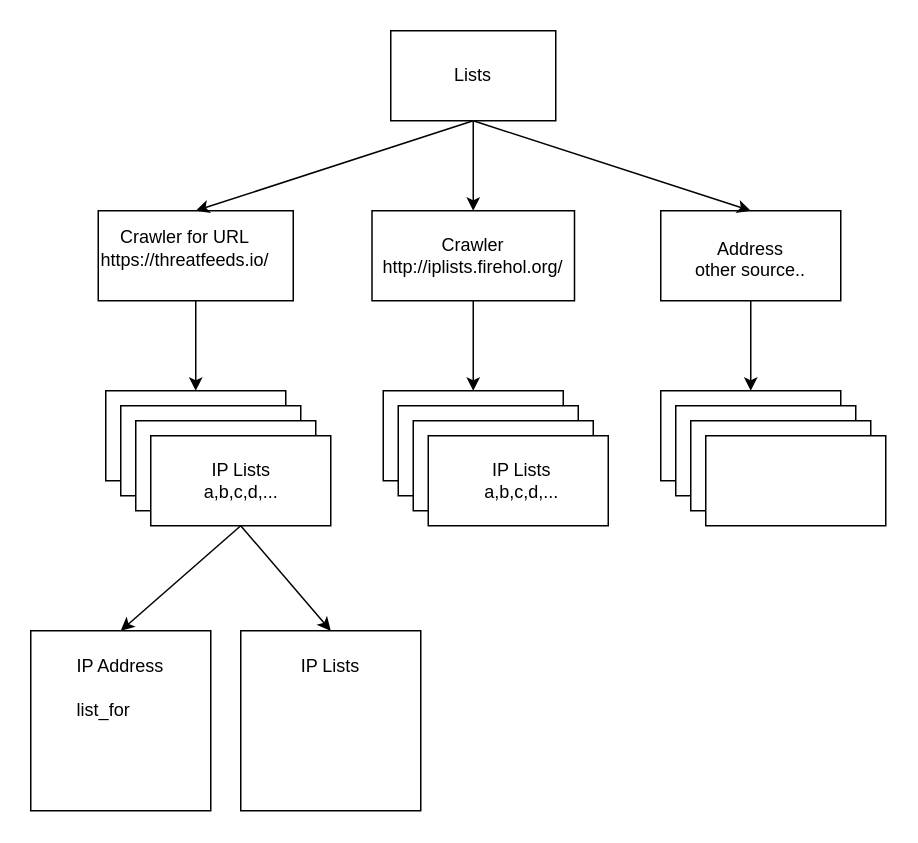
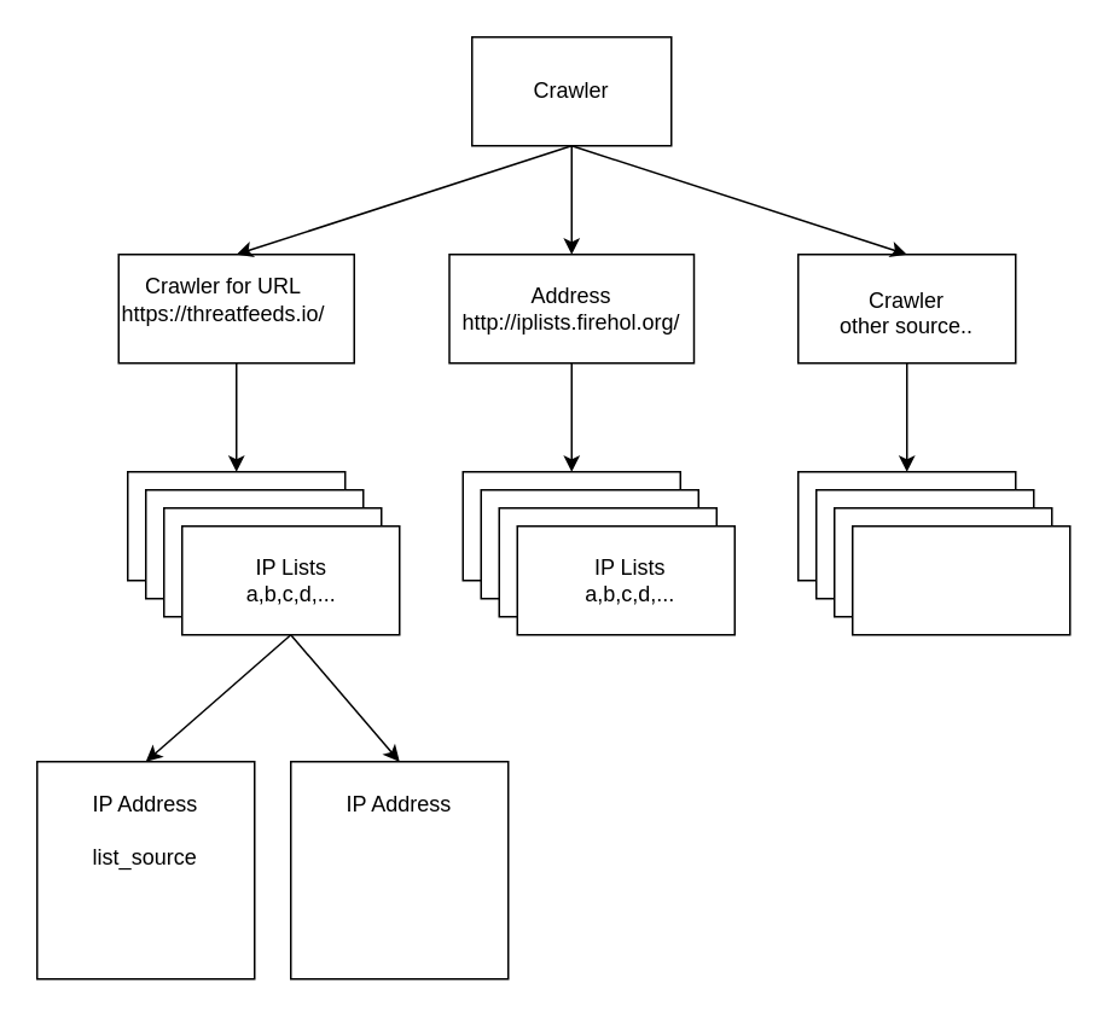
- <mxCell id="3" value="Lists" style="text;html=1;strokeColor=none;fillColor=none;align=center;verticalAlign=middle;whiteSpace=wrap;rounded=0;" vertex="1" parent="1"><mxGeometry x="295" y="40" width="40" height="20" as="geometry" /></mxCell>
+ <mxCell id="3" value="Crawler" style="text;html=1;strokeColor=none;fillColor=none;align=center;verticalAlign=middle;whiteSpace=wrap;rounded=0;" vertex="1" parent="1"><mxGeometry x="295" y="40" width="40" height="20" as="geometry" /></mxCell>
- <mxCell id="11" value="&lt;div&gt;Crawler&lt;/div&gt;&lt;div&gt;http://iplists.firehol.org/&lt;/div&gt;" style="text;html=1;strokeColor=none;fillColor=none;align=center;verticalAlign=middle;whiteSpace=wrap;rounded=0;" vertex="1" parent="1"><mxGeometry x="295" y="160" width="40" height="20" as="geometry" /></mxCell>
+ <mxCell id="11" value="&lt;div&gt;Address&lt;/div&gt;&lt;div&gt;http://iplists.firehol.org/&lt;/div&gt;" style="text;html=1;strokeColor=none;fillColor=none;align=center;verticalAlign=middle;whiteSpace=wrap;rounded=0;" vertex="1" parent="1"><mxGeometry x="295" y="160" width="40" height="20" as="geometry" /></mxCell>
- <mxCell id="12" value="&lt;div&gt;Address&lt;/div&gt;&lt;div&gt;other source..&lt;/div&gt;&lt;div&gt;&lt;br&gt;&lt;/div&gt;" style="text;html=1;strokeColor=none;fillColor=none;align=center;verticalAlign=middle;whiteSpace=wrap;rounded=0;" vertex="1" parent="1"><mxGeometry x="460" y="170" width="80" height="20" as="geometry" /></mxCell>
+ <mxCell id="12" value="&lt;div&gt;Crawler&lt;/div&gt;&lt;div&gt;other source..&lt;/div&gt;&lt;div&gt;&lt;br&gt;&lt;/div&gt;" style="text;html=1;strokeColor=none;fillColor=none;align=center;verticalAlign=middle;whiteSpace=wrap;rounded=0;" vertex="1" parent="1"><mxGeometry x="460" y="170" width="80" height="20" as="geometry" /></mxCell>
- <mxCell id="34" value="&lt;div&gt;IP Lists&lt;/div&gt;&lt;div&gt;&lt;br&gt;&lt;/div&gt;" style="text;html=1;strokeColor=none;fillColor=none;align=center;verticalAlign=top;whiteSpace=wrap;rounded=0;" vertex="1" parent="1"><mxGeometry x="170" y="430" width="100" height="100" as="geometry" /></mxCell>
+ <mxCell id="34" value="&lt;div&gt;IP Address&lt;/div&gt;&lt;div&gt;&lt;br&gt;&lt;/div&gt;" style="text;html=1;strokeColor=none;fillColor=none;align=center;verticalAlign=top;whiteSpace=wrap;rounded=0;" vertex="1" parent="1"><mxGeometry x="170" y="430" width="100" height="100" as="geometry" /></mxCell>
- <mxCell id="33" value="&lt;div&gt;IP Address&lt;/div&gt;&lt;div&gt;&lt;br&gt;&lt;/div&gt;&lt;div align=&quot;left&quot;&gt;list_for&lt;br&gt;&lt;br&gt;&lt;/div&gt;" style="text;html=1;strokeColor=none;fillColor=none;align=center;verticalAlign=top;whiteSpace=wrap;rounded=0;" vertex="1" parent="1"><mxGeometry x="30" y="430" width="100" height="100" as="geometry" /></mxCell>
+ <mxCell id="33" value="&lt;div&gt;IP Address&lt;/div&gt;&lt;div&gt;&lt;br&gt;&lt;/div&gt;&lt;div align=&quot;left&quot;&gt;list_source&lt;br&gt;&lt;br&gt;&lt;/div&gt;" style="text;html=1;strokeColor=none;fillColor=none;align=center;verticalAlign=top;whiteSpace=wrap;rounded=0;" vertex="1" parent="1"><mxGeometry x="30" y="430" width="100" height="100" as="geometry" /></mxCell>
